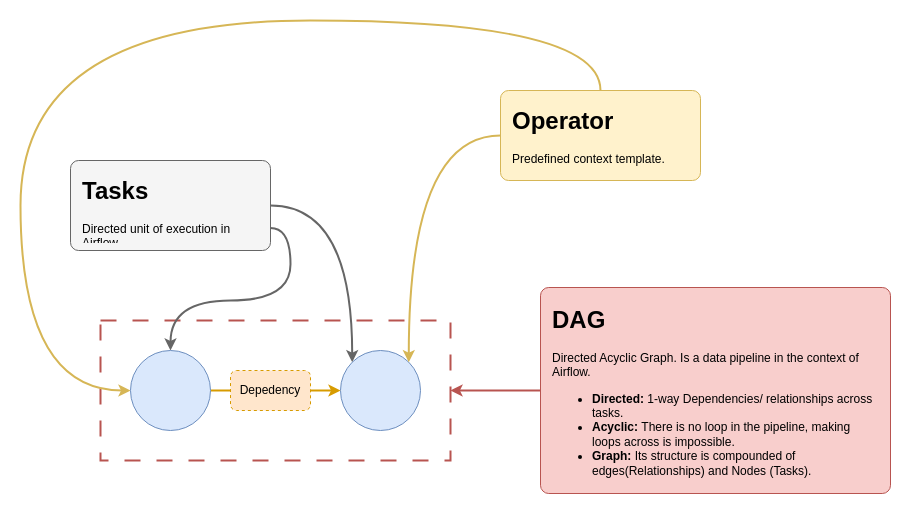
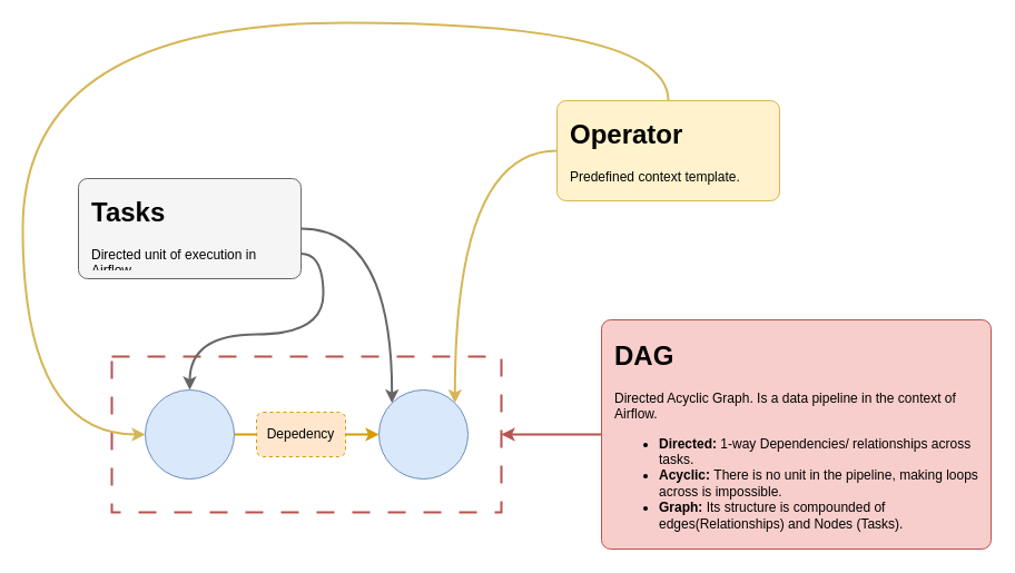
- <mxCell id="17" value="&lt;h1 style=&quot;margin-top: 0px;&quot;&gt;DAG&lt;/h1&gt;&lt;p&gt;Directed Acyclic Graph. Is a data pipeline in the context of Airflow.&lt;/p&gt;&lt;p&gt;&lt;/p&gt;&lt;ul&gt;&lt;li&gt;&lt;b&gt;Directed: &lt;/b&gt;1-way&lt;b&gt;&amp;nbsp;&lt;/b&gt;Dependencies/ relationships across tasks.&lt;/li&gt;&lt;li&gt;&lt;b&gt;Acyclic: &lt;/b&gt;There is no loop in the pipeline, making loops across is impossible.&lt;/li&gt;&lt;li&gt;&lt;b&gt;Graph:&lt;/b&gt; Its structure is compounded of edges(Relationships) and Nodes (Tasks).&lt;/li&gt;&lt;/ul&gt;&lt;p&gt;&lt;/p&gt;" style="text;html=1;whiteSpace=wrap;overflow=hidden;rounded=0;" vertex="1" parent="1"><mxGeometry x="550" y="299" width="330" height="184" as="geometry" /></mxCell>
+ <mxCell id="17" value="&lt;h1 style=&quot;margin-top: 0px;&quot;&gt;DAG&lt;/h1&gt;&lt;p&gt;Directed Acyclic Graph. Is a data pipeline in the context of Airflow.&lt;/p&gt;&lt;p&gt;&lt;/p&gt;&lt;ul&gt;&lt;li&gt;&lt;b&gt;Directed: &lt;/b&gt;1-way&lt;b&gt;&amp;nbsp;&lt;/b&gt;Dependencies/ relationships across tasks.&lt;/li&gt;&lt;li&gt;&lt;b&gt;Acyclic: &lt;/b&gt;There is no unit in the pipeline, making loops across is impossible.&lt;/li&gt;&lt;li&gt;&lt;b&gt;Graph:&lt;/b&gt; Its structure is compounded of edges(Relationships) and Nodes (Tasks).&lt;/li&gt;&lt;/ul&gt;&lt;p&gt;&lt;/p&gt;" style="text;html=1;whiteSpace=wrap;overflow=hidden;rounded=0;" vertex="1" parent="1"><mxGeometry x="550" y="299" width="330" height="184" as="geometry" /></mxCell>
